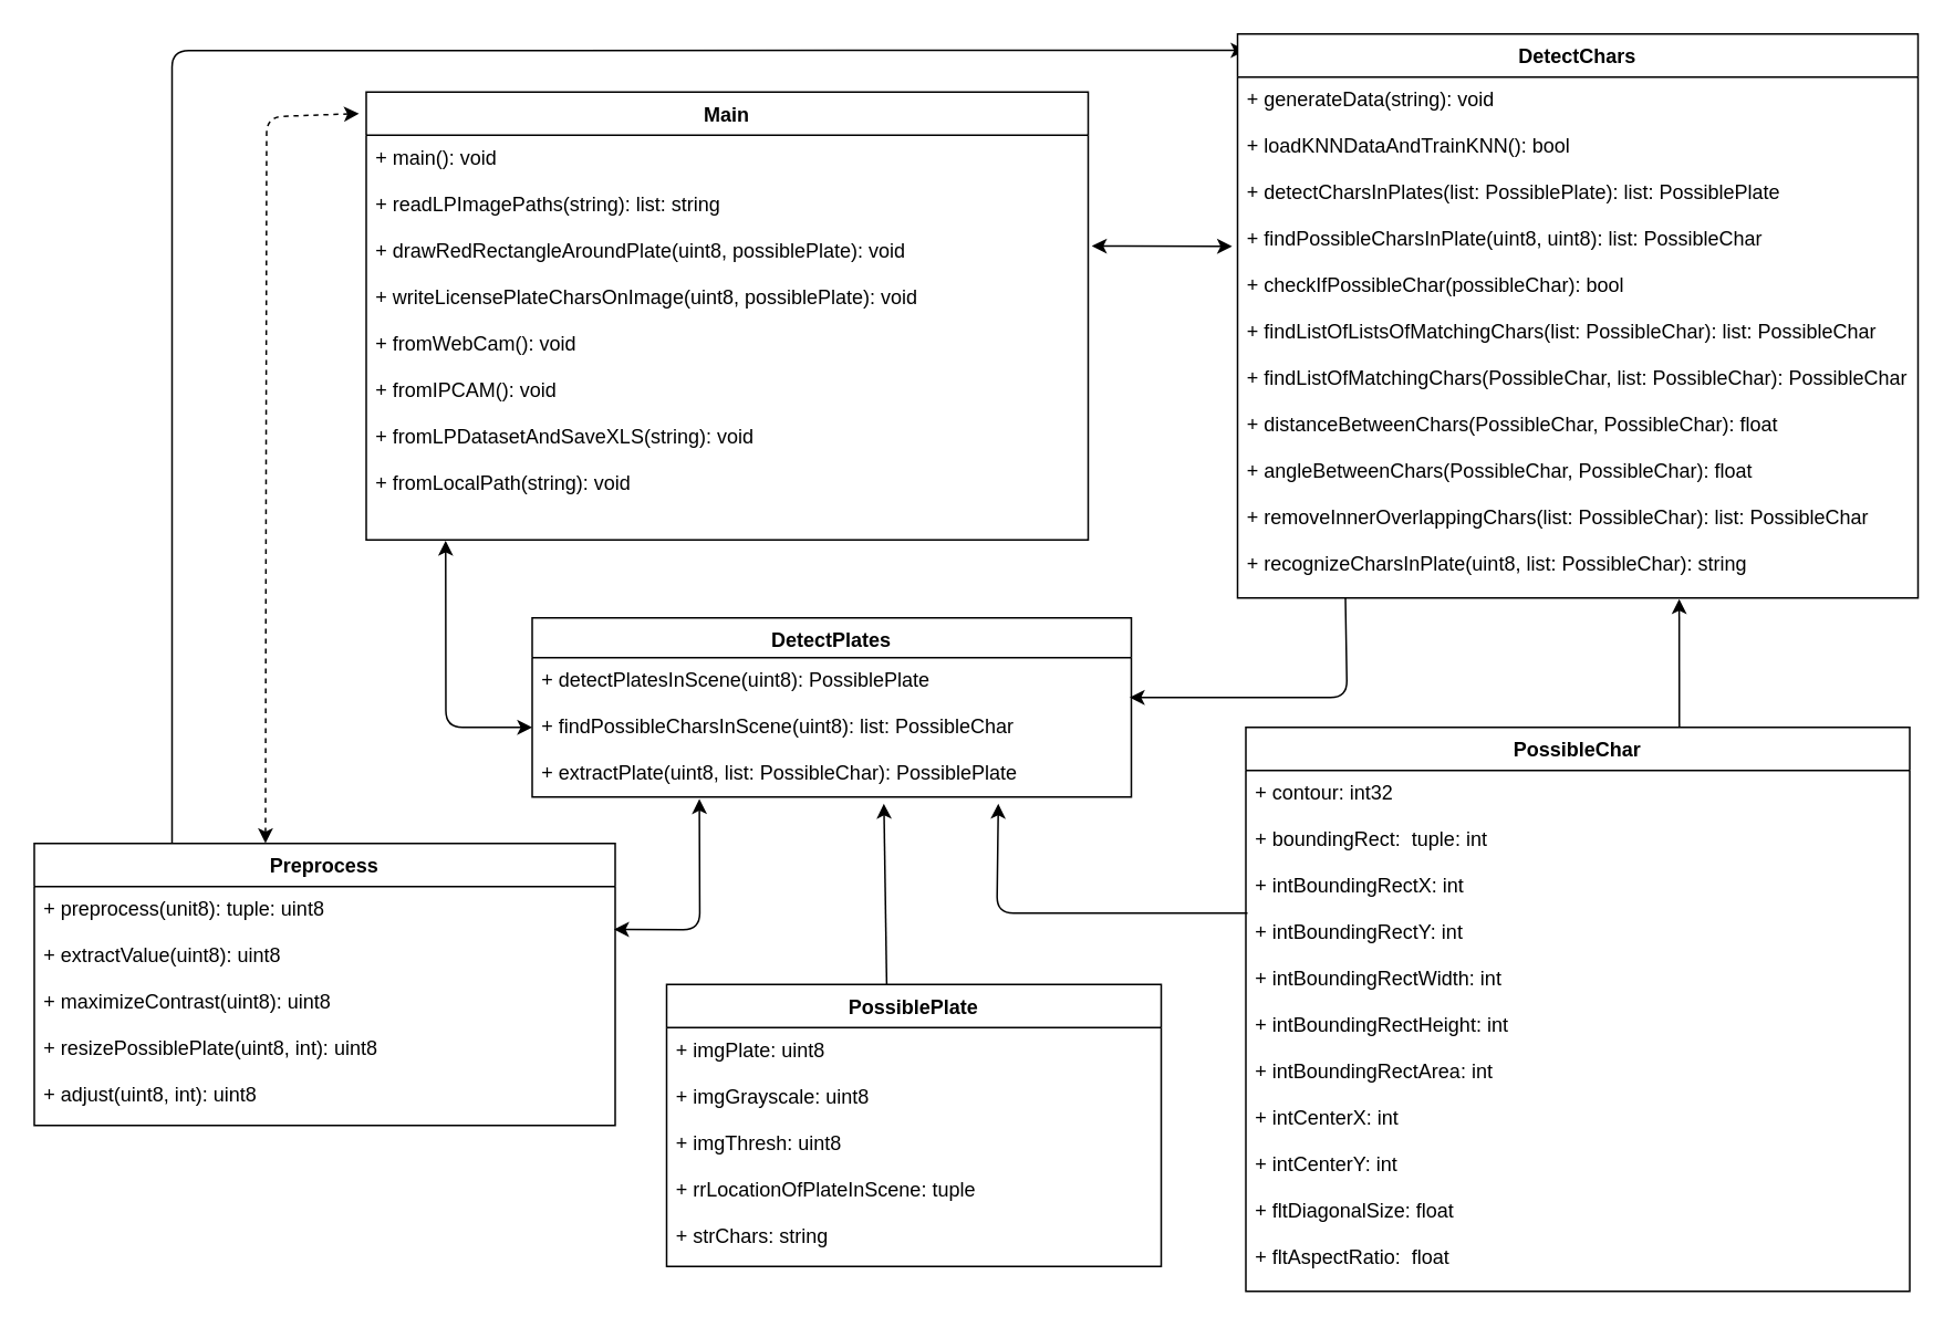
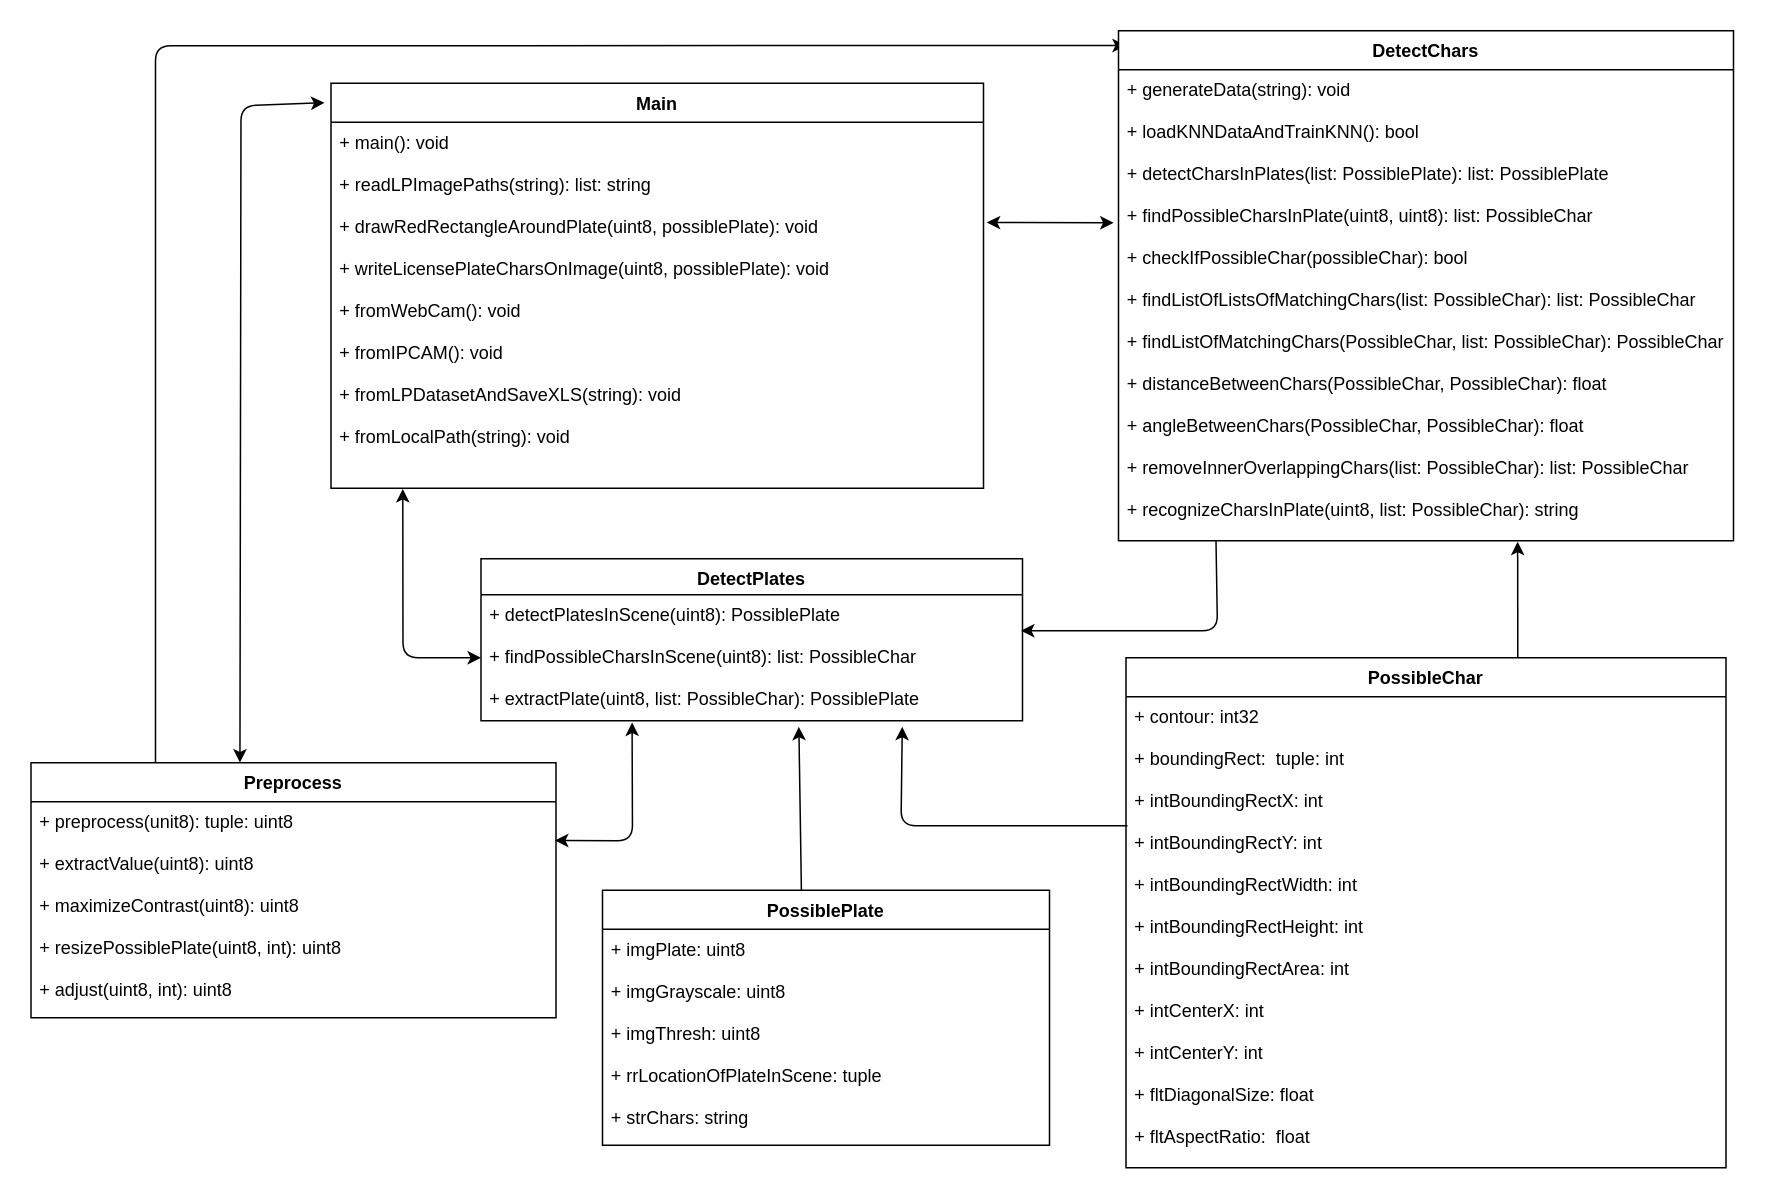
- <mxCell id="11" value="" style="endArrow=classic;startArrow=classic;html=1;entryX=-0.01;entryY=0.048;entryDx=0;entryDy=0;entryPerimeter=0;exitX=0.398;exitY=-0.001;exitDx=0;exitDy=0;exitPerimeter=0;dashed=1;" edge="1" parent="1" source="22" target="7"><mxGeometry width="50" height="50" relative="1" as="geometry"><mxPoint x="140" y="510" as="sourcePoint" /><mxPoint x="410" y="80" as="targetPoint" /><Array as="points"><mxPoint x="160" y="70" /></Array></mxGeometry></mxCell>
+ <mxCell id="11" value="" style="endArrow=classic;startArrow=classic;html=1;entryX=-0.01;entryY=0.048;entryDx=0;entryDy=0;entryPerimeter=0;exitX=0.398;exitY=-0.001;exitDx=0;exitDy=0;exitPerimeter=0;" edge="1" parent="1" source="22" target="7"><mxGeometry width="50" height="50" relative="1" as="geometry"><mxPoint x="140" y="510" as="sourcePoint" /><mxPoint x="410" y="80" as="targetPoint" /><Array as="points"><mxPoint x="160" y="70" /></Array></mxGeometry></mxCell>
